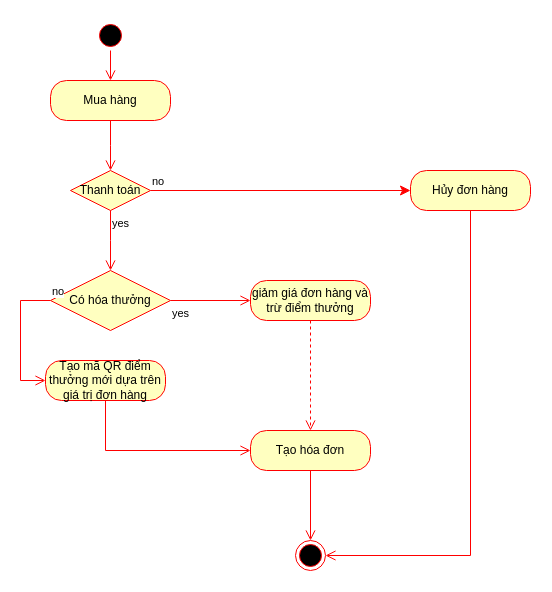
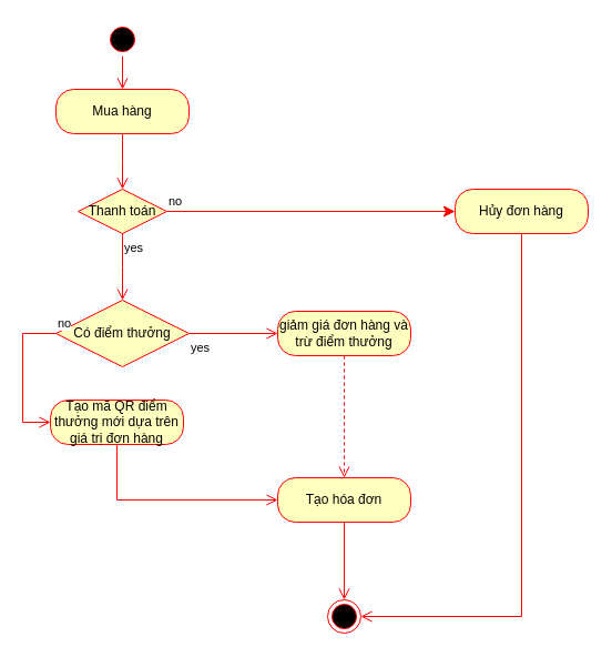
- <mxCell id="12" value="Có hóa thưởng" style="rhombus;whiteSpace=wrap;html=1;fillColor=#ffffc0;strokeColor=#ff0000;" vertex="1" parent="1"><mxGeometry x="50" y="270" width="120" height="60" as="geometry" /></mxCell>
+ <mxCell id="12" value="Có điểm thưởng" style="rhombus;whiteSpace=wrap;html=1;fillColor=#ffffc0;strokeColor=#ff0000;" vertex="1" parent="1"><mxGeometry x="50" y="270" width="120" height="60" as="geometry" /></mxCell>
